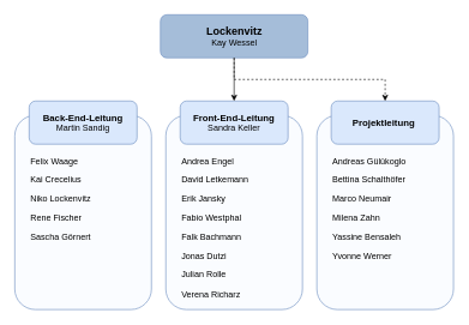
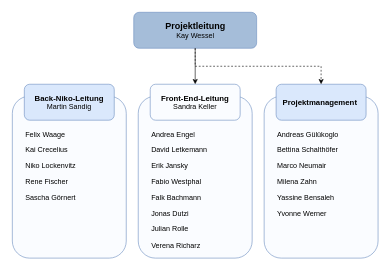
- <mxCell id="5" value="&lt;b&gt;&lt;font style=&quot;font-size: 15px&quot;&gt;Lockenvitz&lt;/font&gt;&lt;/b&gt;&lt;br&gt;Kay Wessel" style="rounded=1;whiteSpace=wrap;html=1;strokeColor=#6c8ebf;fillColor=#A5BDD9;" vertex="1" parent="1"><mxGeometry x="222.5" y="20" width="205" height="60" as="geometry" /></mxCell>
+ <mxCell id="5" value="&lt;b&gt;&lt;font style=&quot;font-size: 15px&quot;&gt;Projektleitung&lt;/font&gt;&lt;/b&gt;&lt;br&gt;Kay Wessel" style="rounded=1;whiteSpace=wrap;html=1;strokeColor=#6c8ebf;fillColor=#A5BDD9;" vertex="1" parent="1"><mxGeometry x="222.5" y="20" width="205" height="60" as="geometry" /></mxCell>
- <mxCell id="6" value="&lt;b&gt;&lt;font style=&quot;font-size: 13px&quot;&gt;Back-End-Leitung&lt;/font&gt;&lt;/b&gt;&lt;br&gt;Martin Sandig" style="rounded=1;whiteSpace=wrap;html=1;fillColor=#dae8fc;strokeColor=#6c8ebf;" vertex="1" parent="1"><mxGeometry x="40" y="140" width="150" height="60" as="geometry" /></mxCell>
+ <mxCell id="6" value="&lt;b&gt;&lt;font style=&quot;font-size: 13px&quot;&gt;Back-Niko-Leitung&lt;/font&gt;&lt;/b&gt;&lt;br&gt;Martin Sandig" style="rounded=1;whiteSpace=wrap;html=1;fillColor=#dae8fc;strokeColor=#6c8ebf;" vertex="1" parent="1"><mxGeometry x="40" y="140" width="150" height="60" as="geometry" /></mxCell>
- <mxCell id="7" value="&lt;b&gt;&lt;font style=&quot;font-size: 13px&quot;&gt;Front-End-Leitung&lt;/font&gt;&lt;/b&gt;&lt;br&gt;Sandra Keller" style="rounded=1;whiteSpace=wrap;html=1;fillColor=#dae8fc;strokeColor=#6c8ebf;" vertex="1" parent="1"><mxGeometry x="250" y="140" width="150" height="60" as="geometry" /></mxCell>
+ <mxCell id="7" value="&lt;b&gt;&lt;font style=&quot;font-size: 13px&quot;&gt;Front-End-Leitung&lt;/font&gt;&lt;/b&gt;&lt;br&gt;Sandra Keller" style="rounded=1;whiteSpace=wrap;html=1;fillColor=#fafcff;strokeColor=#6c8ebf;" vertex="1" parent="1"><mxGeometry x="250" y="140" width="150" height="60" as="geometry" /></mxCell>
- <mxCell id="8" value="&lt;b&gt;&lt;font style=&quot;font-size: 13px&quot;&gt;Projektleitung&amp;nbsp;&lt;br&gt;&lt;/font&gt;&lt;/b&gt;" style="rounded=1;whiteSpace=wrap;html=1;strokeColor=#6c8ebf;fillColor=#DAE8FC;" vertex="1" parent="1"><mxGeometry x="460" y="140" width="150" height="60" as="geometry" /></mxCell>
+ <mxCell id="8" value="&lt;b&gt;&lt;font style=&quot;font-size: 13px&quot;&gt;Projektmanagement&amp;nbsp;&lt;br&gt;&lt;/font&gt;&lt;/b&gt;" style="rounded=1;whiteSpace=wrap;html=1;strokeColor=#6c8ebf;fillColor=#DAE8FC;" vertex="1" parent="1"><mxGeometry x="460" y="140" width="150" height="60" as="geometry" /></mxCell>
